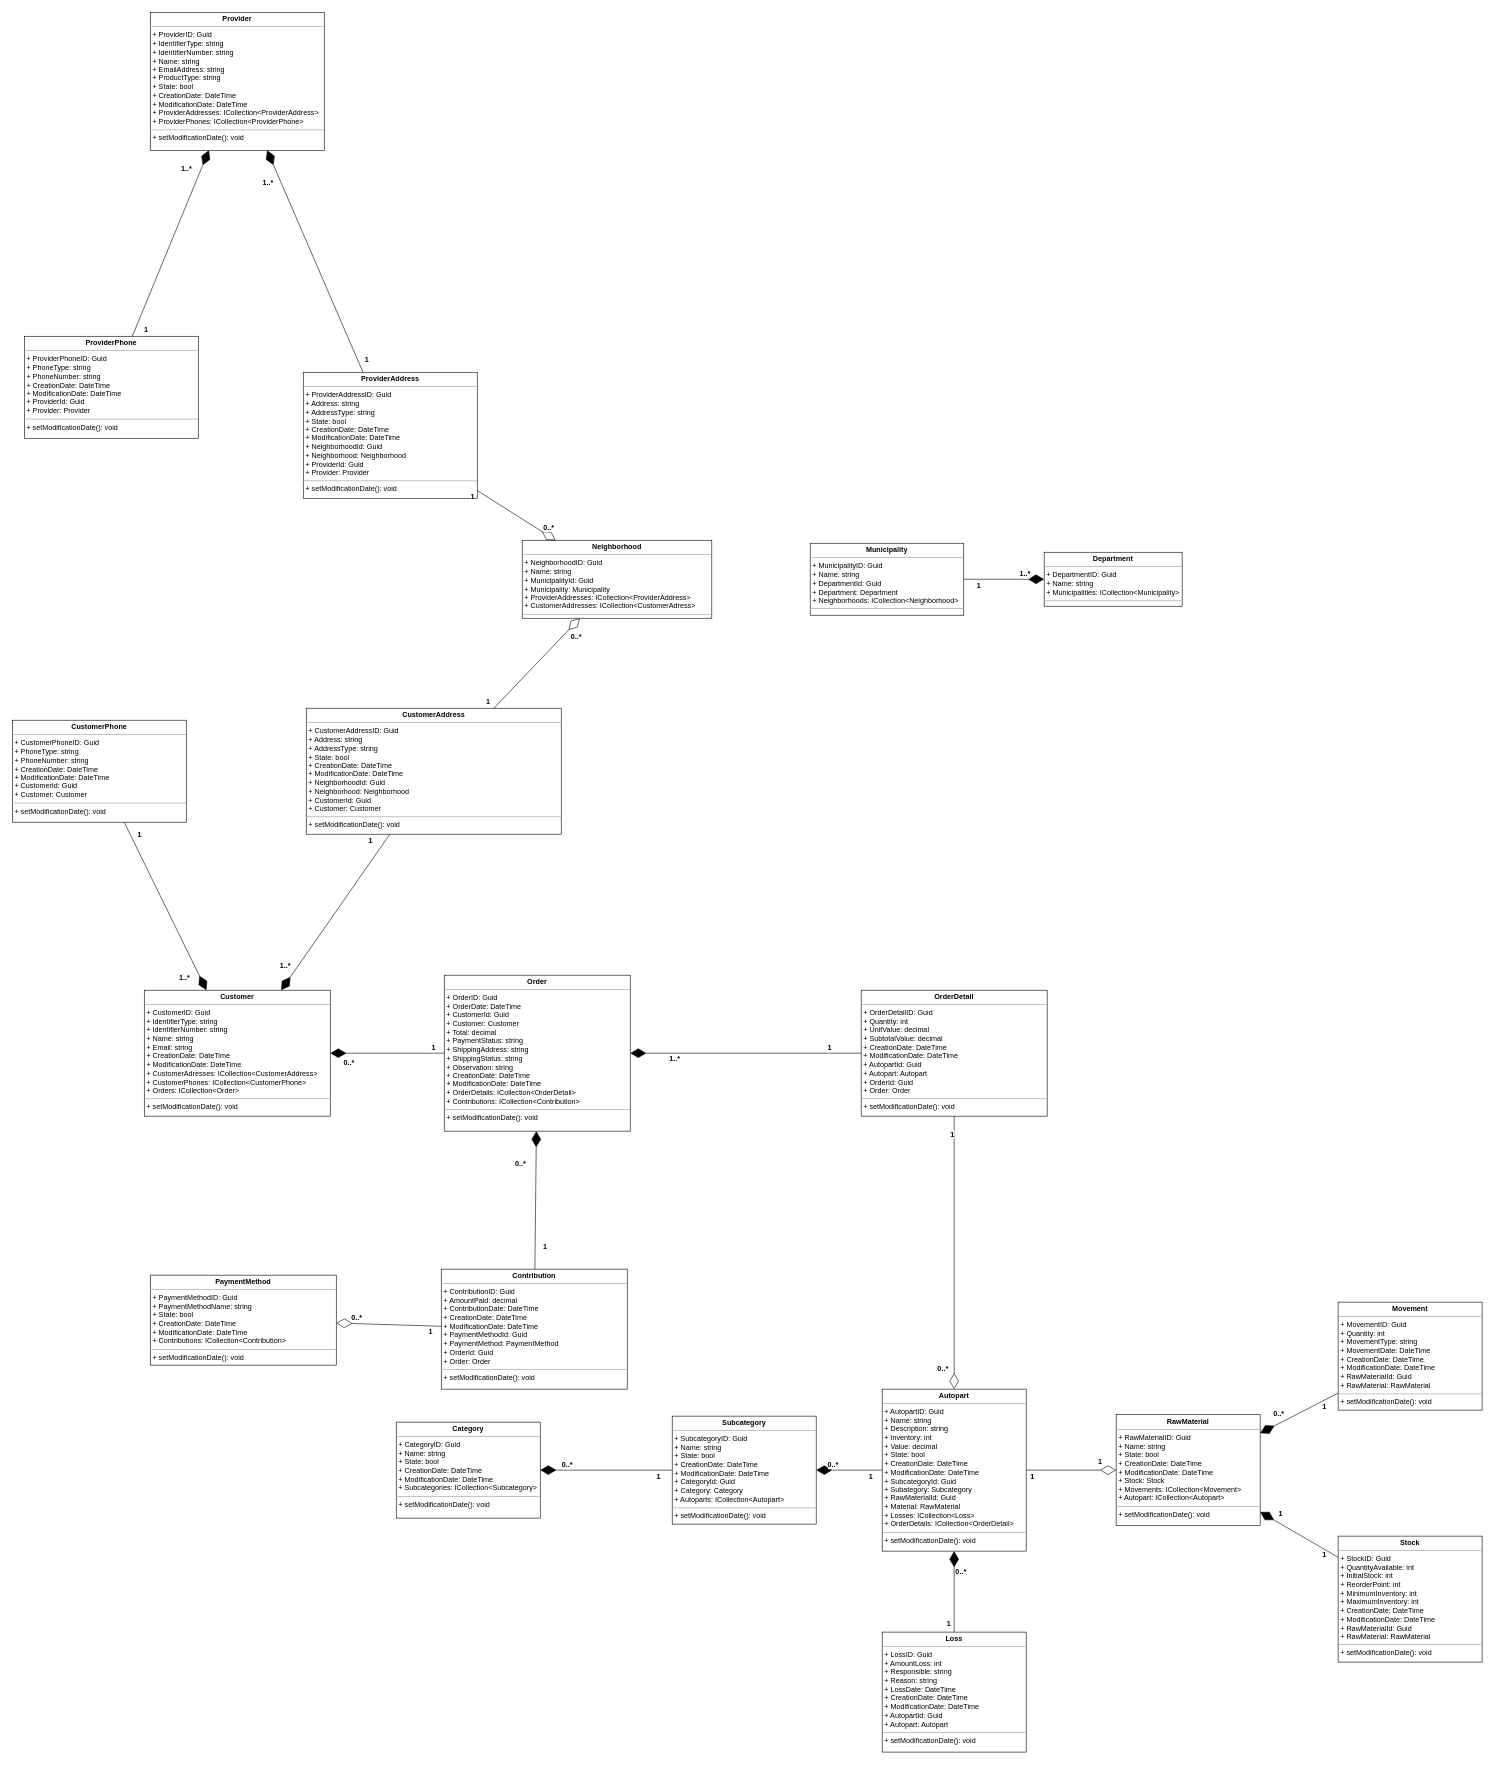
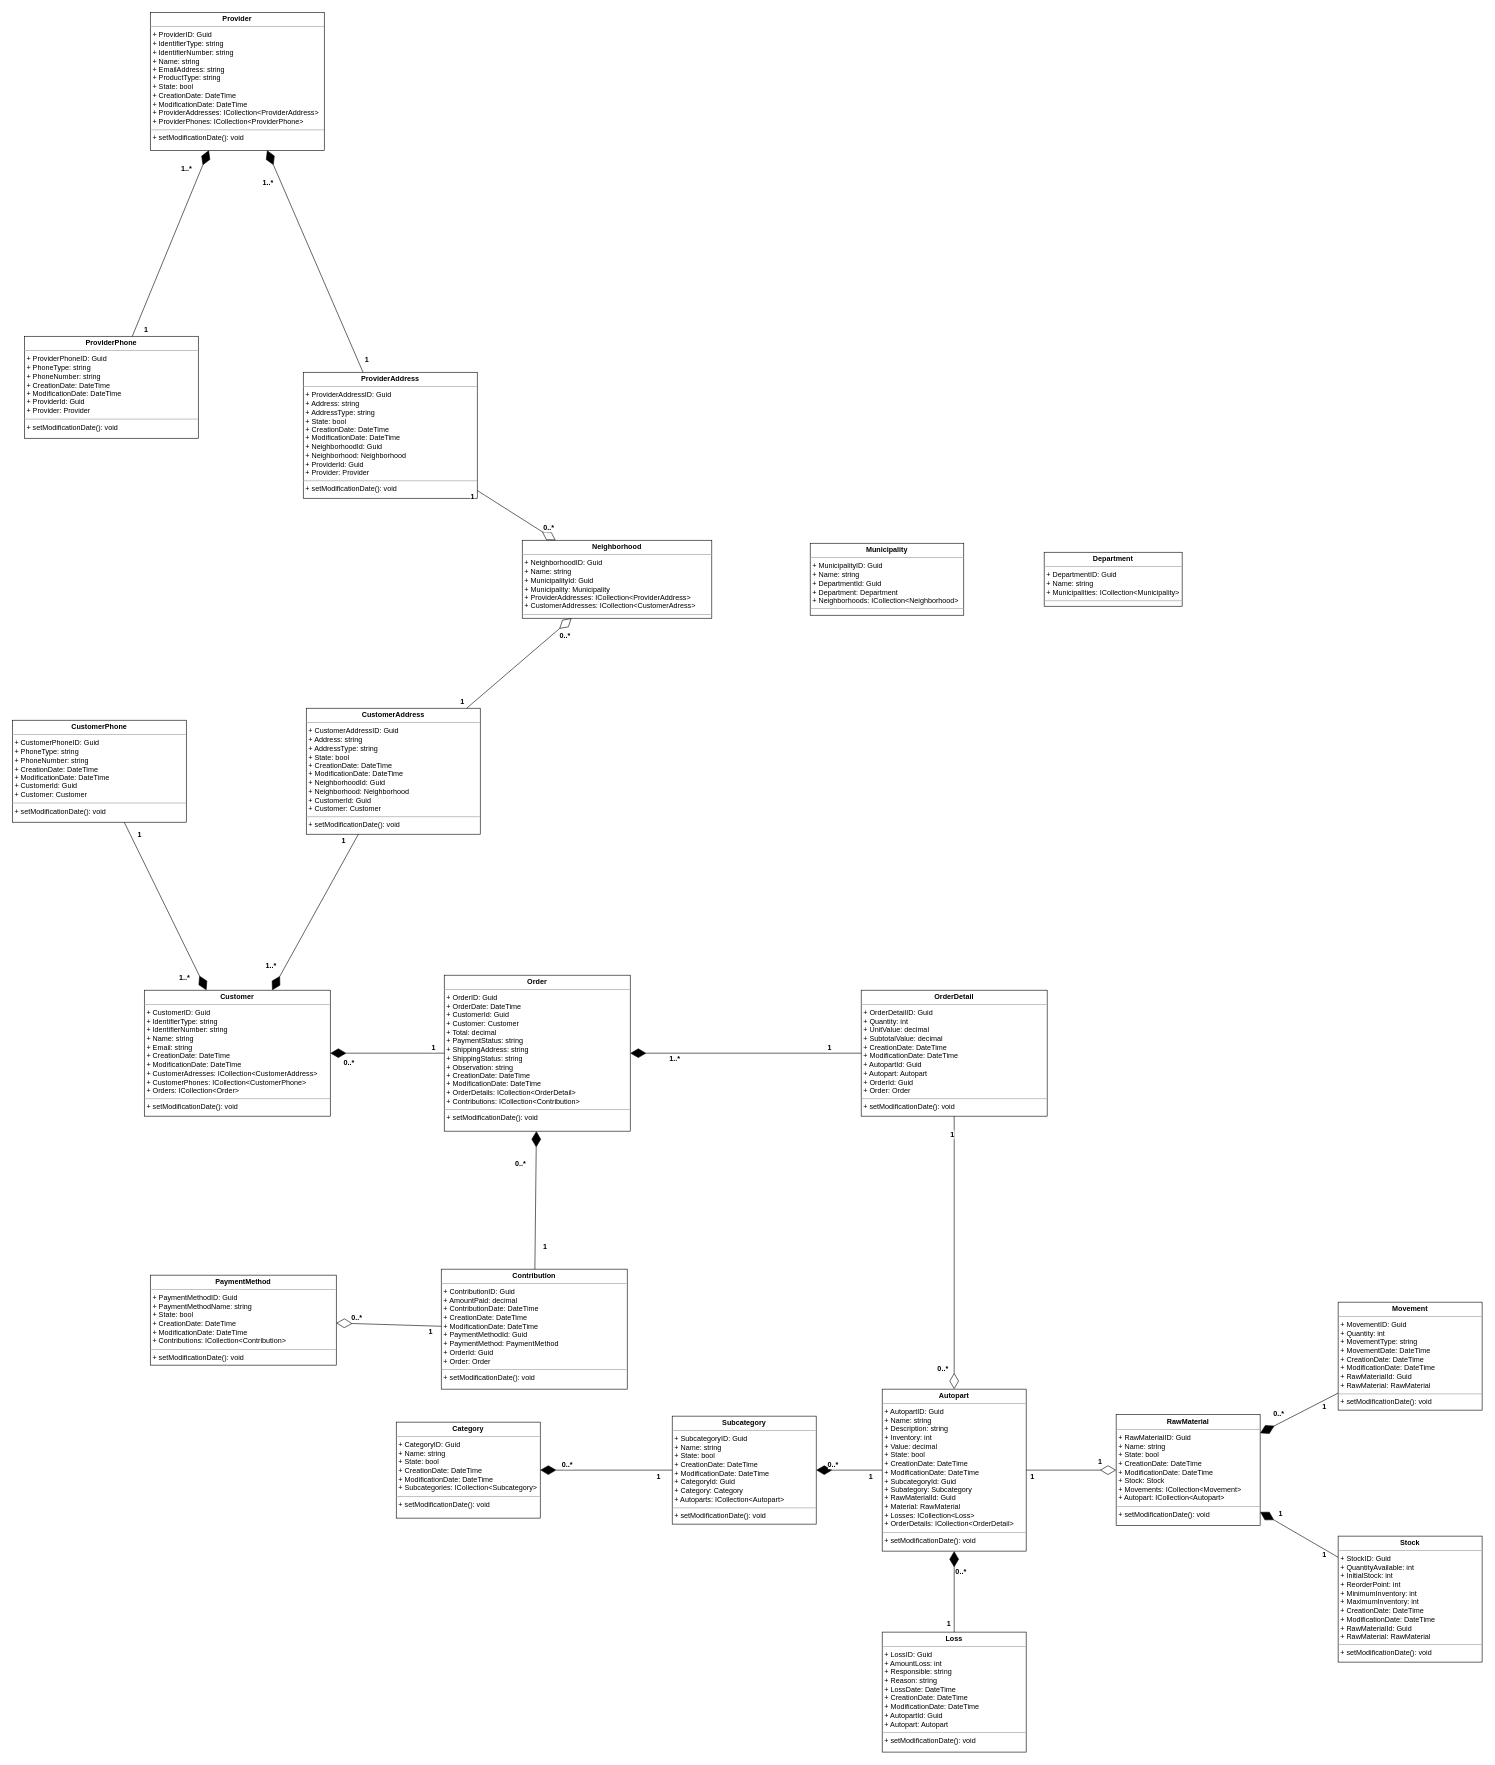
- <mxCell id="12" value="" style="endArrow=diamondThin;endFill=1;endSize=24;html=1;rounded=0;" parent="1" source="59" target="58" edge="1"><mxGeometry width="160" relative="1" as="geometry"><mxPoint x="1635" y="1091" as="sourcePoint" /><mxPoint x="1795" y="1091" as="targetPoint" /></mxGeometry></mxCell>
- <mxCell id="13" value="&lt;b&gt;&lt;font style=&quot;font-size: 12px;&quot;&gt;1..*&lt;/font&gt;&lt;/b&gt;" style="edgeLabel;html=1;align=center;verticalAlign=middle;resizable=0;points=[];" parent="12" vertex="1" connectable="0"><mxGeometry x="0.504" y="-3" relative="1" as="geometry"><mxPoint y="-13" as="offset" /></mxGeometry></mxCell>
- <mxCell id="14" value="&lt;b&gt;&lt;font style=&quot;font-size: 12px;&quot;&gt;1&lt;/font&gt;&lt;/b&gt;" style="edgeLabel;html=1;align=center;verticalAlign=middle;resizable=0;points=[];" parent="12" vertex="1" connectable="0"><mxGeometry x="-0.642" relative="1" as="geometry"><mxPoint y="10" as="offset" /></mxGeometry></mxCell>
- <mxCell id="37" value="&lt;p style=&quot;margin:0px;margin-top:4px;text-align:center;&quot;&gt;&lt;b&gt;CustomerAddress&lt;/b&gt;&lt;/p&gt;&lt;hr size=&quot;1&quot;&gt;&lt;p style=&quot;margin:0px;margin-left:4px;&quot;&gt;+ CustomerAddressID: Guid&lt;/p&gt;&lt;p style=&quot;margin:0px;margin-left:4px;&quot;&gt;+ Address: string&lt;/p&gt;&lt;p style=&quot;margin:0px;margin-left:4px;&quot;&gt;+ AddressType: string&lt;/p&gt;&lt;p style=&quot;margin:0px;margin-left:4px;&quot;&gt;+ State: bool&lt;/p&gt;&lt;p style=&quot;margin:0px;margin-left:4px;&quot;&gt;+ CreationDate: DateTime&lt;/p&gt;&lt;p style=&quot;margin:0px;margin-left:4px;&quot;&gt;+ ModificationDate: DateTime&lt;/p&gt;&lt;p style=&quot;margin:0px;margin-left:4px;&quot;&gt;+ NeighborhoodId: Guid&lt;/p&gt;&lt;p style=&quot;margin:0px;margin-left:4px;&quot;&gt;+ Neighborhood: Neighborhood&lt;/p&gt;&lt;p style=&quot;margin:0px;margin-left:4px;&quot;&gt;+ CustomerId: Guid&lt;/p&gt;&lt;p style=&quot;margin:0px;margin-left:4px;&quot;&gt;+ Customer: Customer&lt;/p&gt;&lt;hr size=&quot;1&quot;&gt;&lt;p style=&quot;margin:0px;margin-left:4px;&quot;&gt;+ setModificationDate(): void&lt;/p&gt;" style="verticalAlign=top;align=left;overflow=fill;html=1;whiteSpace=wrap;" parent="1" vertex="1"><mxGeometry x="510" y="1180" width="425" height="210" as="geometry" /></mxCell>
+ <mxCell id="37" value="&lt;p style=&quot;margin:0px;margin-top:4px;text-align:center;&quot;&gt;&lt;b&gt;CustomerAddress&lt;/b&gt;&lt;/p&gt;&lt;hr size=&quot;1&quot;&gt;&lt;p style=&quot;margin:0px;margin-left:4px;&quot;&gt;+ CustomerAddressID: Guid&lt;/p&gt;&lt;p style=&quot;margin:0px;margin-left:4px;&quot;&gt;+ Address: string&lt;/p&gt;&lt;p style=&quot;margin:0px;margin-left:4px;&quot;&gt;+ AddressType: string&lt;/p&gt;&lt;p style=&quot;margin:0px;margin-left:4px;&quot;&gt;+ State: bool&lt;/p&gt;&lt;p style=&quot;margin:0px;margin-left:4px;&quot;&gt;+ CreationDate: DateTime&lt;/p&gt;&lt;p style=&quot;margin:0px;margin-left:4px;&quot;&gt;+ ModificationDate: DateTime&lt;/p&gt;&lt;p style=&quot;margin:0px;margin-left:4px;&quot;&gt;+ NeighborhoodId: Guid&lt;/p&gt;&lt;p style=&quot;margin:0px;margin-left:4px;&quot;&gt;+ Neighborhood: Neighborhood&lt;/p&gt;&lt;p style=&quot;margin:0px;margin-left:4px;&quot;&gt;+ CustomerId: Guid&lt;/p&gt;&lt;p style=&quot;margin:0px;margin-left:4px;&quot;&gt;+ Customer: Customer&lt;/p&gt;&lt;hr size=&quot;1&quot;&gt;&lt;p style=&quot;margin:0px;margin-left:4px;&quot;&gt;+ setModificationDate(): void&lt;/p&gt;" style="verticalAlign=top;align=left;overflow=fill;html=1;whiteSpace=wrap;" parent="1" vertex="1"><mxGeometry x="510" y="1180" width="290" height="210" as="geometry" /></mxCell>
